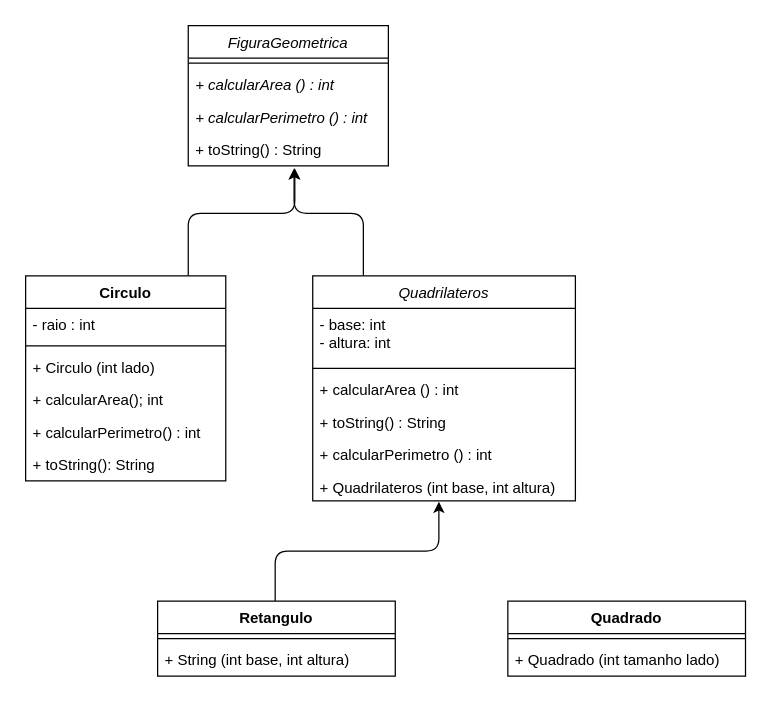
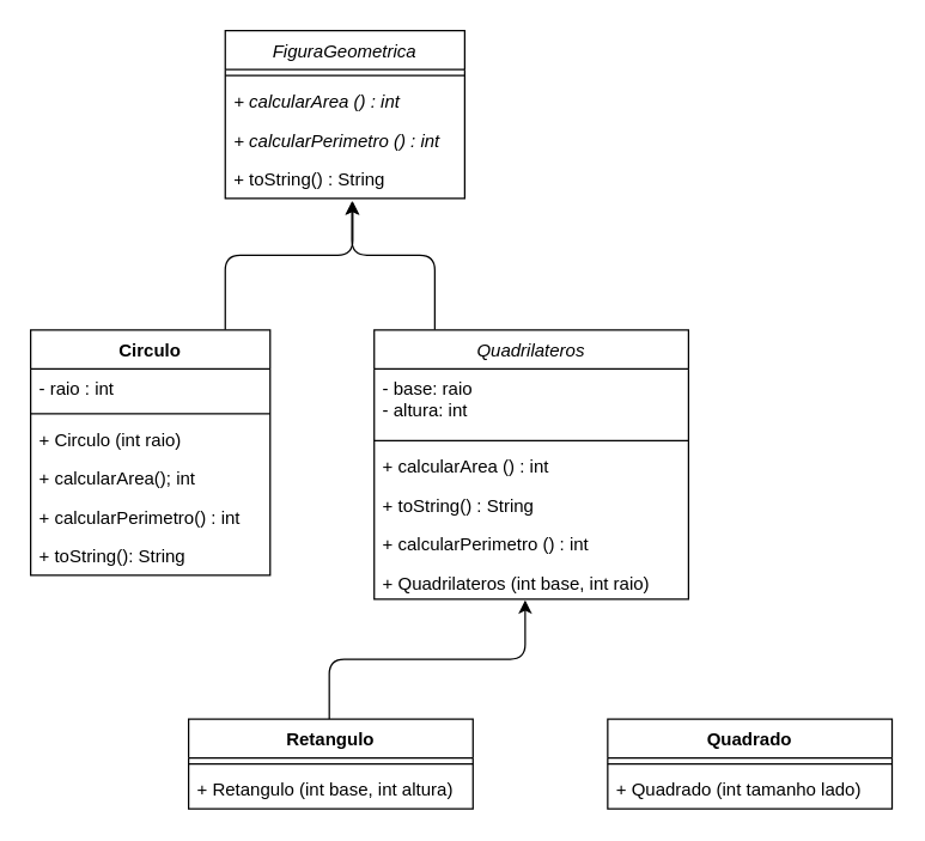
- <mxCell id="9" value="- base: int&#10;- altura: int&#10;" style="text;strokeColor=none;fillColor=none;align=left;verticalAlign=top;spacingLeft=4;spacingRight=4;overflow=hidden;rotatable=0;points=[[0,0.5],[1,0.5]];portConstraint=eastwest;" vertex="1" parent="8"><mxGeometry y="26" width="210" height="44" as="geometry" /></mxCell>
+ <mxCell id="9" value="- base: raio&#10;- altura: int&#10;" style="text;strokeColor=none;fillColor=none;align=left;verticalAlign=top;spacingLeft=4;spacingRight=4;overflow=hidden;rotatable=0;points=[[0,0.5],[1,0.5]];portConstraint=eastwest;" vertex="1" parent="8"><mxGeometry y="26" width="210" height="44" as="geometry" /></mxCell>
- <mxCell id="26" value="+ Circulo (int lado)" style="text;strokeColor=none;fillColor=none;align=left;verticalAlign=top;spacingLeft=4;spacingRight=4;overflow=hidden;rotatable=0;points=[[0,0.5],[1,0.5]];portConstraint=eastwest;" vertex="1" parent="23"><mxGeometry y="60" width="160" height="26" as="geometry" /></mxCell>
+ <mxCell id="26" value="+ Circulo (int raio)" style="text;strokeColor=none;fillColor=none;align=left;verticalAlign=top;spacingLeft=4;spacingRight=4;overflow=hidden;rotatable=0;points=[[0,0.5],[1,0.5]];portConstraint=eastwest;" vertex="1" parent="23"><mxGeometry y="60" width="160" height="26" as="geometry" /></mxCell>
- <mxCell id="14" value="+ Quadrilateros (int base, int altura)" style="text;strokeColor=none;fillColor=none;align=left;verticalAlign=top;spacingLeft=4;spacingRight=4;overflow=hidden;rotatable=0;points=[[0,0.5],[1,0.5]];portConstraint=eastwest;" vertex="1" parent="8"><mxGeometry y="156" width="210" height="24" as="geometry" /></mxCell>
+ <mxCell id="14" value="+ Quadrilateros (int base, int raio)" style="text;strokeColor=none;fillColor=none;align=left;verticalAlign=top;spacingLeft=4;spacingRight=4;overflow=hidden;rotatable=0;points=[[0,0.5],[1,0.5]];portConstraint=eastwest;" vertex="1" parent="8"><mxGeometry y="156" width="210" height="24" as="geometry" /></mxCell>
- <mxCell id="21" value="+ String (int base, int altura)" style="text;strokeColor=none;fillColor=none;align=left;verticalAlign=top;spacingLeft=4;spacingRight=4;overflow=hidden;rotatable=0;points=[[0,0.5],[1,0.5]];portConstraint=eastwest;" vertex="1" parent="19"><mxGeometry y="34" width="190" height="26" as="geometry" /></mxCell>
+ <mxCell id="21" value="+ Retangulo (int base, int altura)" style="text;strokeColor=none;fillColor=none;align=left;verticalAlign=top;spacingLeft=4;spacingRight=4;overflow=hidden;rotatable=0;points=[[0,0.5],[1,0.5]];portConstraint=eastwest;" vertex="1" parent="19"><mxGeometry y="34" width="190" height="26" as="geometry" /></mxCell>
